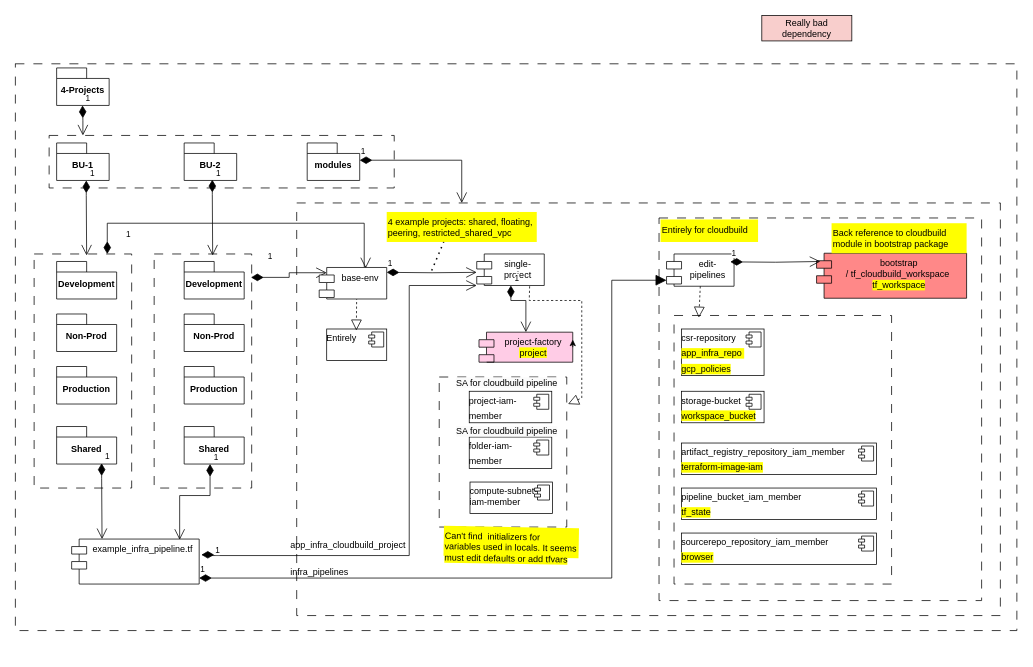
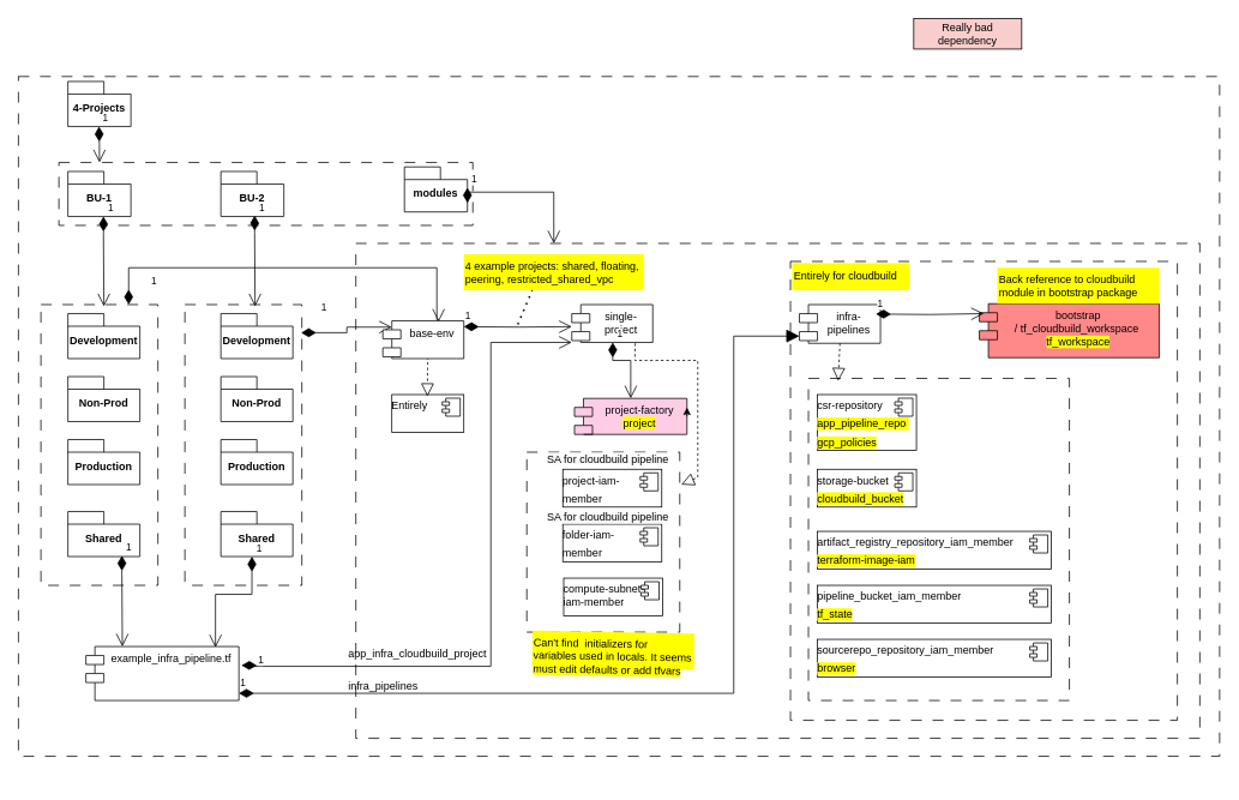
- <mxCell id="12" value="modules" style="shape=folder;fontStyle=1;spacingTop=10;tabWidth=40;tabHeight=14;tabPosition=left;html=1;whiteSpace=wrap;" parent="1" vertex="1"><mxGeometry x="409" y="190" width="70" height="50" as="geometry" /></mxCell>
+ <mxCell id="12" value="modules" style="shape=folder;fontStyle=1;spacingTop=10;tabWidth=40;tabHeight=14;tabPosition=left;html=1;whiteSpace=wrap;" parent="1" vertex="1"><mxGeometry x="449" y="185" width="70" height="50" as="geometry" /></mxCell>
- <mxCell id="27" value="edit-pipelines" style="shape=module;align=left;spacingLeft=20;align=center;verticalAlign=top;whiteSpace=wrap;html=1;" parent="1" vertex="1"><mxGeometry x="888" y="338" width="90" height="43" as="geometry" /></mxCell>
+ <mxCell id="27" value="infra-pipelines" style="shape=module;align=left;spacingLeft=20;align=center;verticalAlign=top;whiteSpace=wrap;html=1;" parent="1" vertex="1"><mxGeometry x="888" y="338" width="90" height="43" as="geometry" /></mxCell>
- <mxCell id="42" value="&lt;p style=&quot;margin: 6px 0px 0px;&quot;&gt;csr-repository&lt;/p&gt;&lt;p style=&quot;margin: 6px 0px 0px;&quot;&gt;&lt;span style=&quot;background-color: rgb(255, 255, 0);&quot;&gt;app_infra_repo&amp;nbsp;&lt;/span&gt;&lt;/p&gt;&lt;p style=&quot;margin: 6px 0px 0px;&quot;&gt;&lt;span style=&quot;background-color: rgb(255, 255, 0);&quot;&gt;gcp_policies&lt;/span&gt;&lt;/p&gt;" style="align=left;overflow=fill;html=1;dropTarget=0;whiteSpace=wrap;" parent="1" vertex="1"><mxGeometry x="908" y="438" width="110" height="62" as="geometry" /></mxCell>
+ <mxCell id="42" value="&lt;p style=&quot;margin: 6px 0px 0px;&quot;&gt;csr-repository&lt;/p&gt;&lt;p style=&quot;margin: 6px 0px 0px;&quot;&gt;&lt;span style=&quot;background-color: rgb(255, 255, 0);&quot;&gt;app_pipeline_repo&amp;nbsp;&lt;/span&gt;&lt;/p&gt;&lt;p style=&quot;margin: 6px 0px 0px;&quot;&gt;&lt;span style=&quot;background-color: rgb(255, 255, 0);&quot;&gt;gcp_policies&lt;/span&gt;&lt;/p&gt;" style="align=left;overflow=fill;html=1;dropTarget=0;whiteSpace=wrap;" parent="1" vertex="1"><mxGeometry x="908" y="438" width="110" height="62" as="geometry" /></mxCell>
- <mxCell id="44" value="&lt;p style=&quot;margin: 6px 0px 0px;&quot;&gt;storage-bucket&amp;nbsp;&lt;/p&gt;&lt;p style=&quot;margin: 6px 0px 0px;&quot;&gt;&lt;span style=&quot;background-color: rgb(255, 255, 0);&quot;&gt;workspace_bucket&lt;/span&gt;&lt;/p&gt;" style="align=left;overflow=fill;html=1;dropTarget=0;whiteSpace=wrap;" parent="1" vertex="1"><mxGeometry x="908" y="521" width="110" height="42" as="geometry" /></mxCell>
+ <mxCell id="44" value="&lt;p style=&quot;margin: 6px 0px 0px;&quot;&gt;storage-bucket&amp;nbsp;&lt;/p&gt;&lt;p style=&quot;margin: 6px 0px 0px;&quot;&gt;&lt;span style=&quot;background-color: rgb(255, 255, 0);&quot;&gt;cloudbuild_bucket&lt;/span&gt;&lt;/p&gt;" style="align=left;overflow=fill;html=1;dropTarget=0;whiteSpace=wrap;" parent="1" vertex="1"><mxGeometry x="908" y="521" width="110" height="42" as="geometry" /></mxCell>
